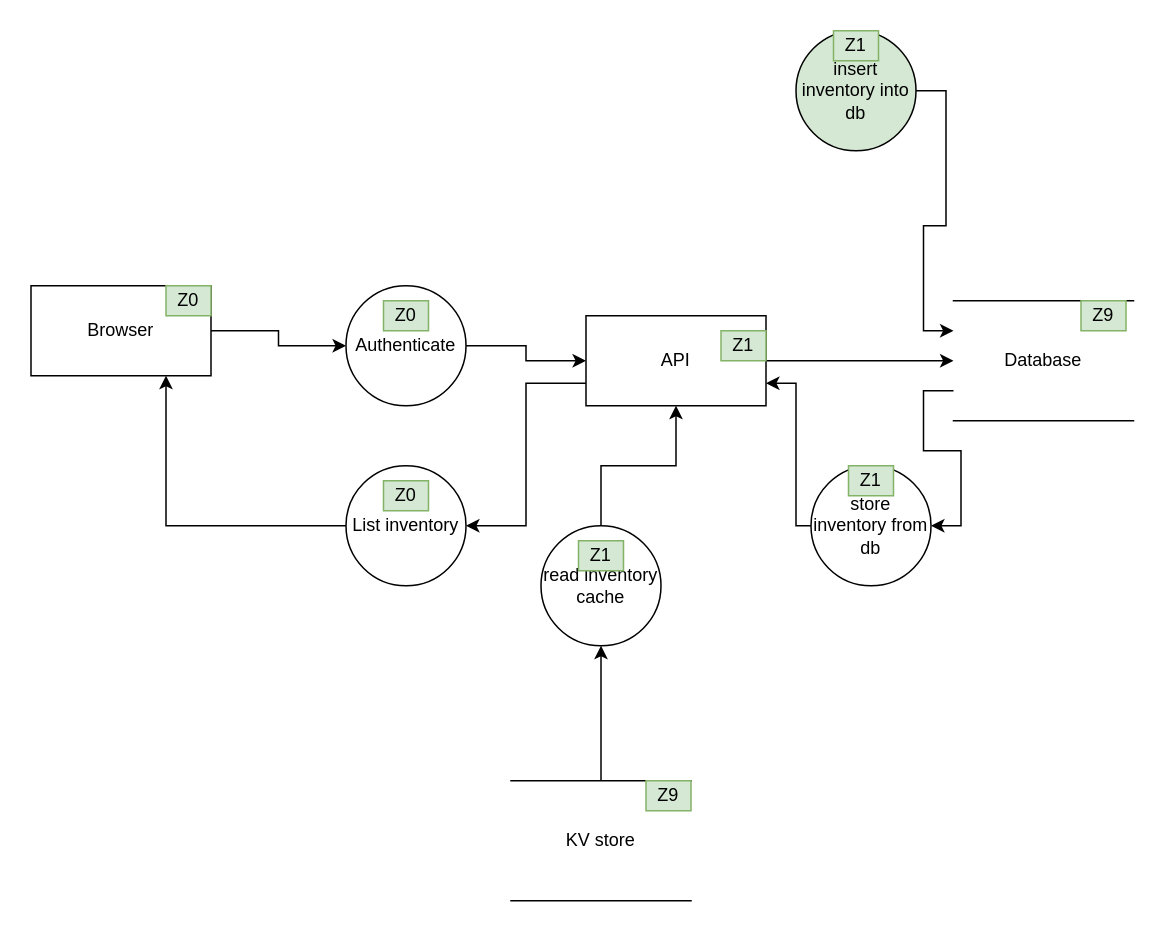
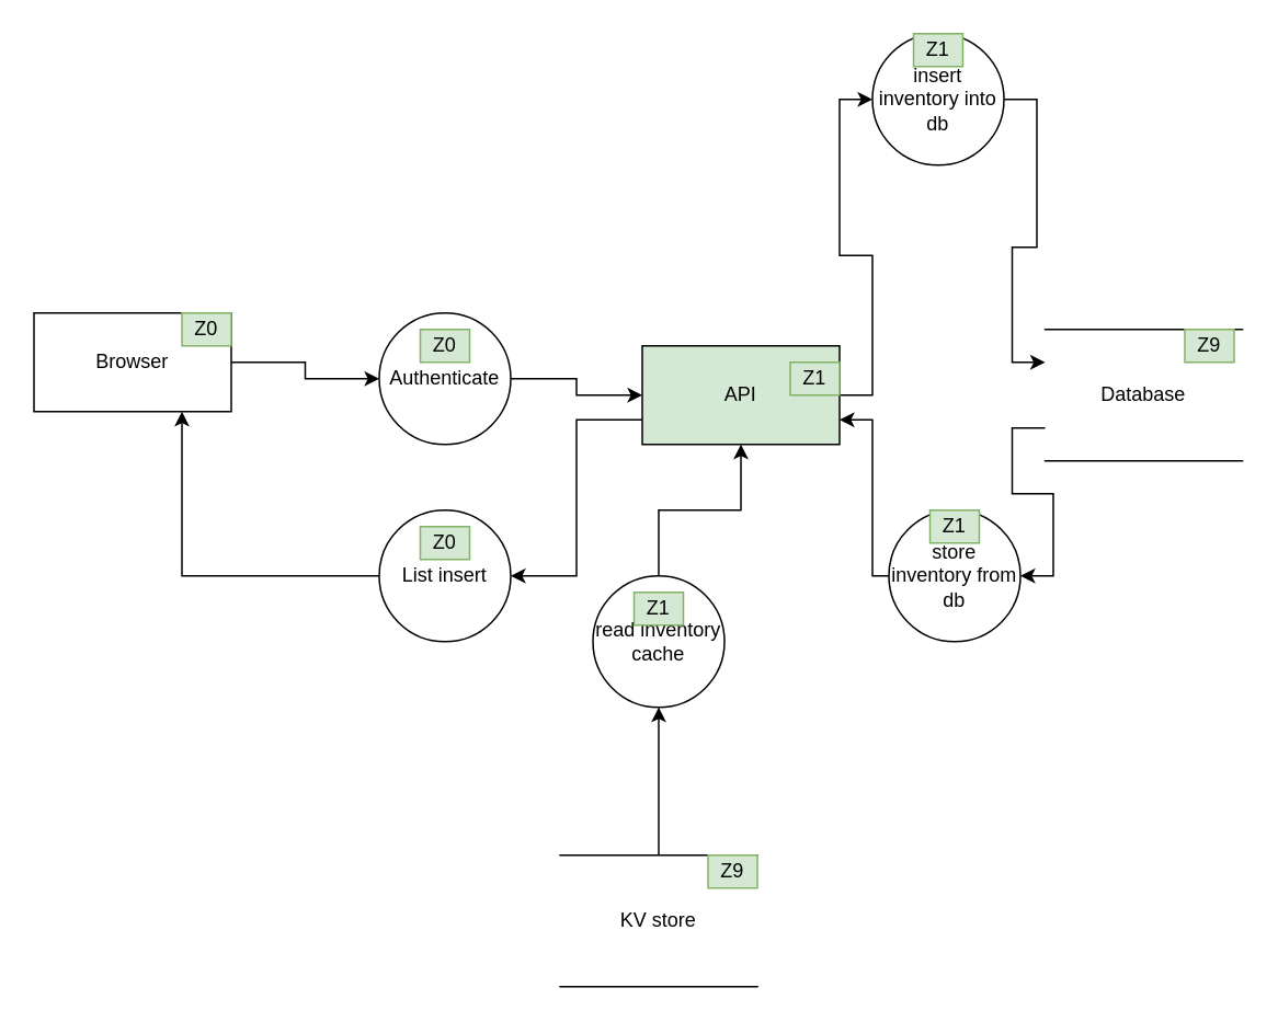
- <mxCell id="27" value="insert inventory into db" style="ellipse;whiteSpace=wrap;html=1;aspect=fixed;fillColor=#d5e8d4;" vertex="1" parent="1"><mxGeometry x="530" y="20" width="80" height="80" as="geometry" /></mxCell>
+ <mxCell id="27" value="insert inventory into db" style="ellipse;whiteSpace=wrap;html=1;aspect=fixed;" vertex="1" parent="1"><mxGeometry x="530" y="20" width="80" height="80" as="geometry" /></mxCell>
- <mxCell id="10" value="API" style="rounded=0;whiteSpace=wrap;html=1;" parent="1" vertex="1"><mxGeometry x="390" y="210" width="120" height="60" as="geometry" /></mxCell>
+ <mxCell id="10" value="API" style="rounded=0;whiteSpace=wrap;html=1;fillColor=#d5e8d4;" parent="1" vertex="1"><mxGeometry x="390" y="210" width="120" height="60" as="geometry" /></mxCell>
- <mxCell id="8" style="edgeStyle=orthogonalEdgeStyle;rounded=0;orthogonalLoop=1;jettySize=auto;html=1;exitX=1;exitY=0.5;exitDx=0;exitDy=0;" parent="1" source="10" target="7" edge="1"><mxGeometry relative="1" as="geometry" /></mxCell>
+ <mxCell id="8" style="edgeStyle=orthogonalEdgeStyle;rounded=0;orthogonalLoop=1;jettySize=auto;html=1;exitX=1;exitY=0.5;exitDx=0;exitDy=0;entryX=0;entryY=0.5;entryDx=0;entryDy=0;" parent="1" source="10" target="27" edge="1"><mxGeometry relative="1" as="geometry" /></mxCell>
- <mxCell id="12" value="List inventory" style="ellipse;whiteSpace=wrap;html=1;aspect=fixed;" parent="1" vertex="1"><mxGeometry x="230" y="310" width="80" height="80" as="geometry" /></mxCell>
+ <mxCell id="12" value="List insert" style="ellipse;whiteSpace=wrap;html=1;aspect=fixed;" parent="1" vertex="1"><mxGeometry x="230" y="310" width="80" height="80" as="geometry" /></mxCell>
